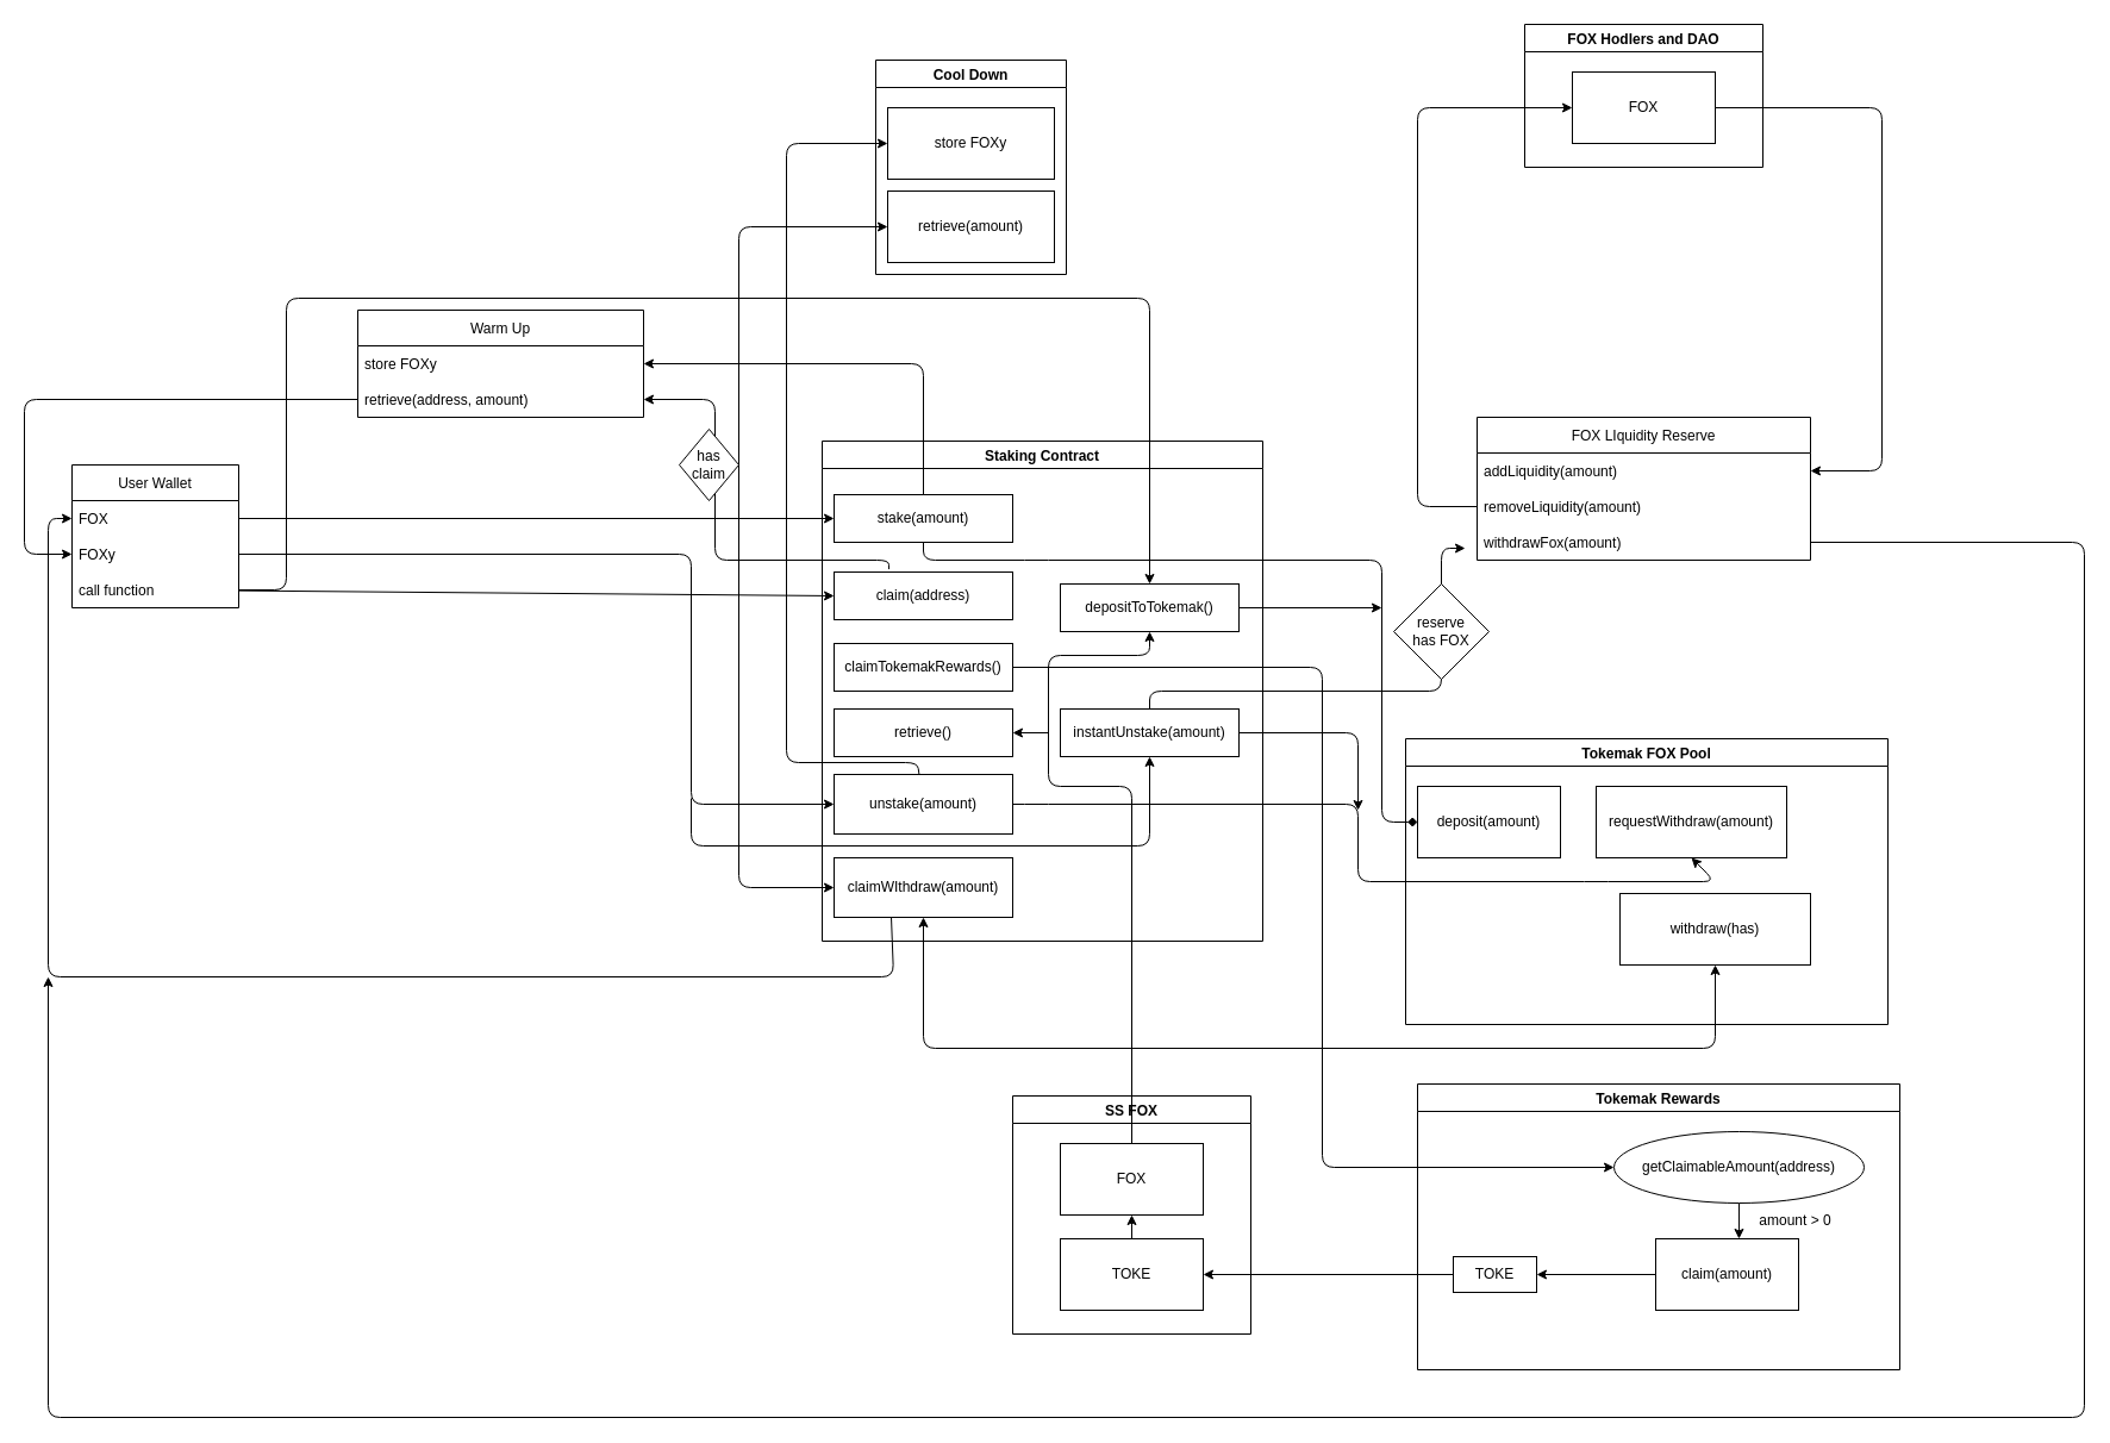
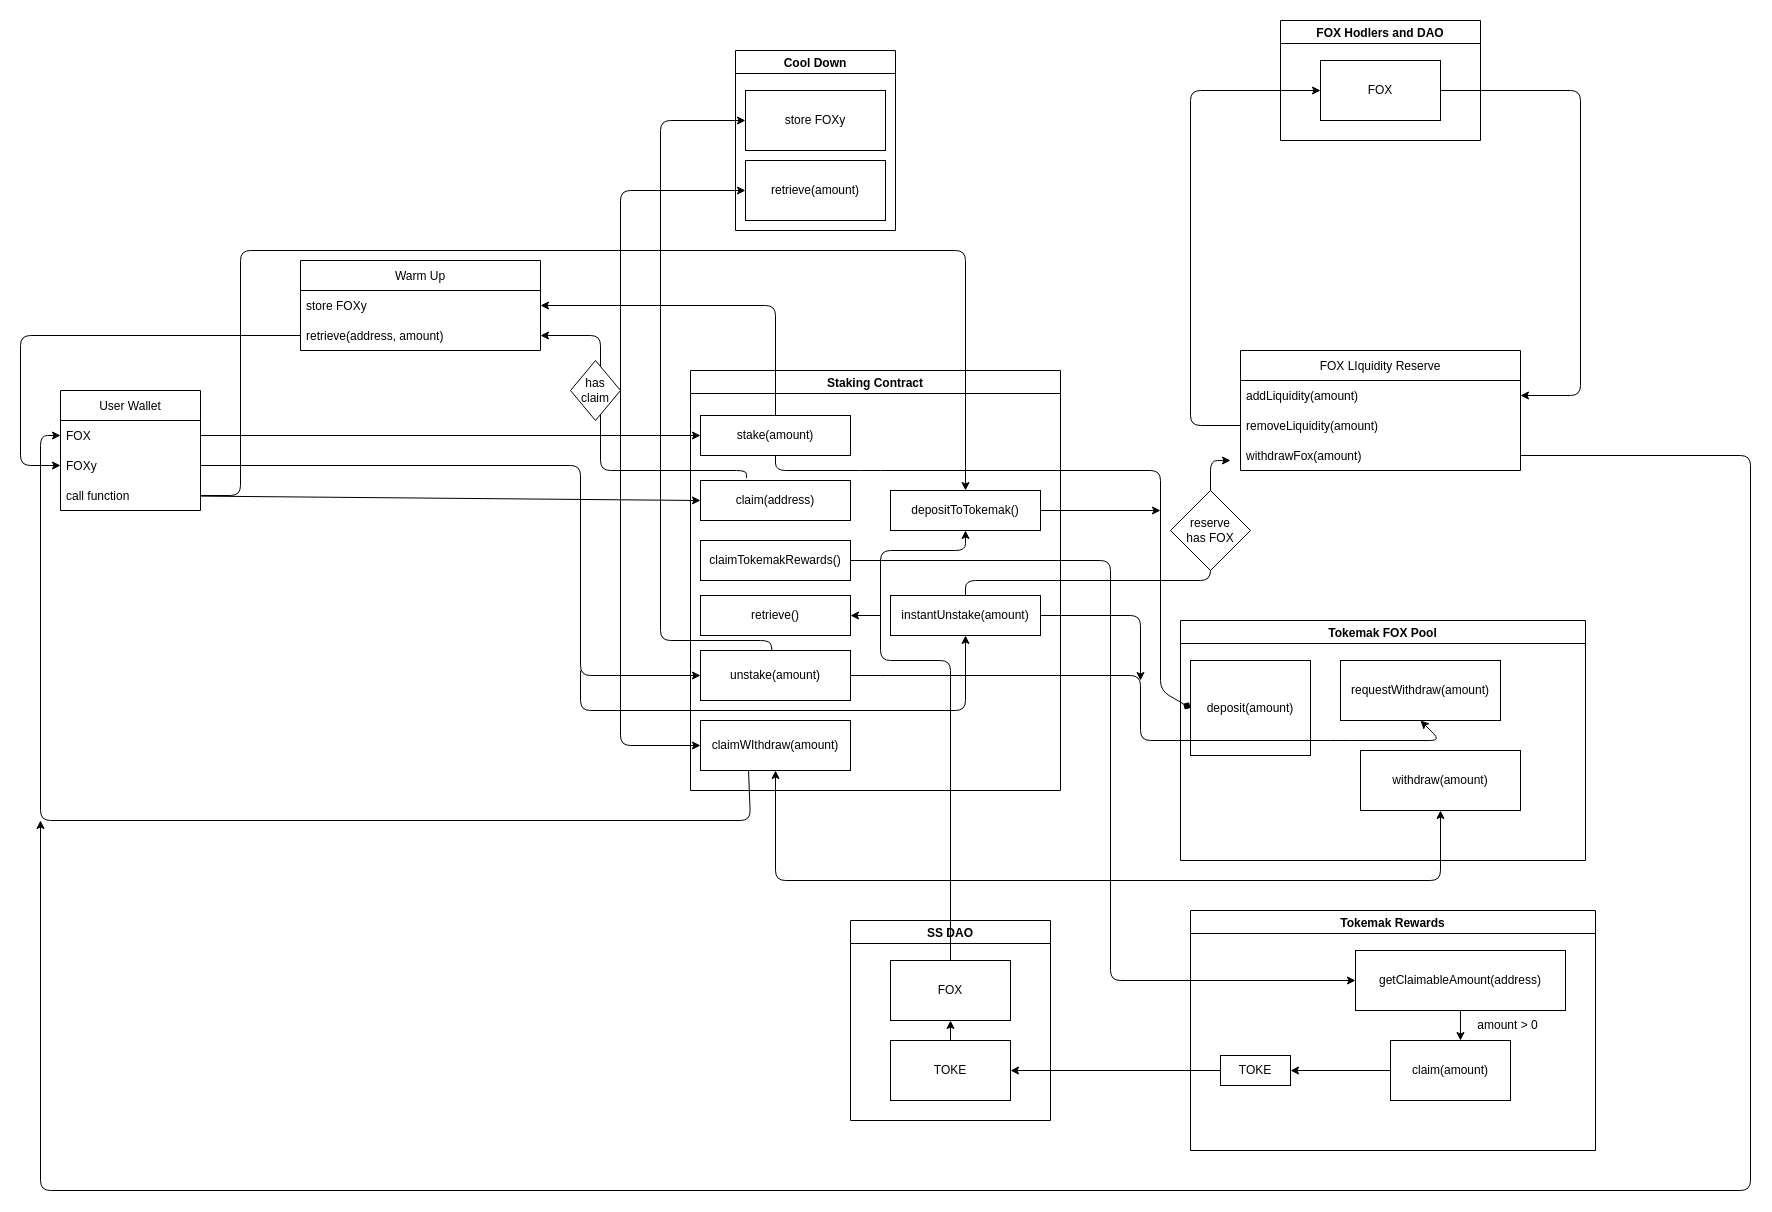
- <mxCell id="31" value="deposit(amount)" style="rounded=0;whiteSpace=wrap;html=1;" parent="30" vertex="1"><mxGeometry x="10" y="40" width="120" height="60" as="geometry" /></mxCell>
+ <mxCell id="31" value="deposit(amount)" style="rounded=0;whiteSpace=wrap;html=1;" parent="30" vertex="1"><mxGeometry x="10" y="40" width="120" height="95" as="geometry" /></mxCell>
- <mxCell id="33" value="withdraw(has)" style="rounded=0;whiteSpace=wrap;html=1;" parent="30" vertex="1"><mxGeometry x="180" y="130" width="160" height="60" as="geometry" /></mxCell>
+ <mxCell id="33" value="withdraw(amount)" style="rounded=0;whiteSpace=wrap;html=1;" parent="30" vertex="1"><mxGeometry x="180" y="130" width="160" height="60" as="geometry" /></mxCell>
- <mxCell id="42" value="SS FOX" style="swimlane;" parent="1" vertex="1"><mxGeometry x="850" y="920" width="200" height="200" as="geometry"><mxRectangle x="540" y="570" width="80" height="23" as="alternateBounds" /></mxGeometry></mxCell>
+ <mxCell id="42" value="SS DAO" style="swimlane;" parent="1" vertex="1"><mxGeometry x="850" y="920" width="200" height="200" as="geometry"><mxRectangle x="540" y="570" width="80" height="23" as="alternateBounds" /></mxGeometry></mxCell>
- <mxCell id="23" value="getClaimableAmount(address)" style="ellipse;whiteSpace=wrap;html=1;" parent="19" vertex="1"><mxGeometry x="165" y="40" width="210" height="60" as="geometry" /></mxCell>
+ <mxCell id="23" value="getClaimableAmount(address)" style="rounded=0;whiteSpace=wrap;html=1;" parent="19" vertex="1"><mxGeometry x="165" y="40" width="210" height="60" as="geometry" /></mxCell>
